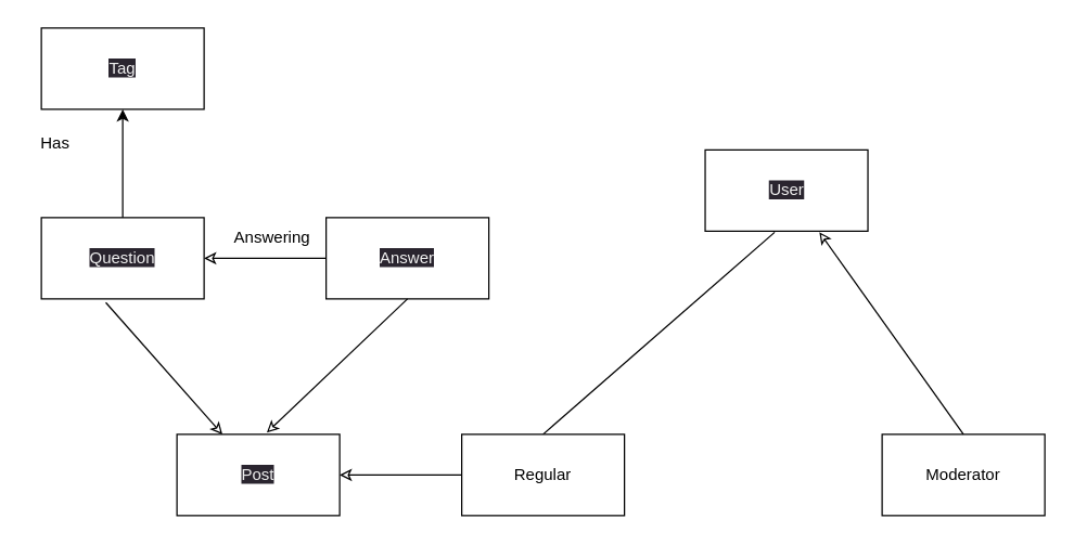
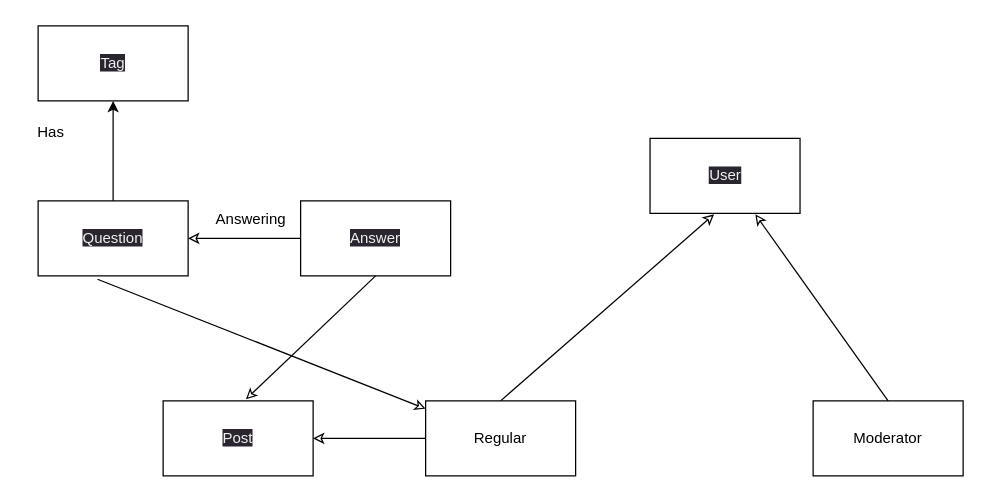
- <mxCell id="3" style="edgeStyle=none;html=1;entryX=0.427;entryY=1.013;entryDx=0;entryDy=0;entryPerimeter=0;endArrow=none;endFill=0;exitX=0.5;exitY=0;exitDx=0;exitDy=0;" edge="1" parent="1" source="5" target="2"><mxGeometry relative="1" as="geometry"><mxPoint x="469.999" y="270" as="sourcePoint" /></mxGeometry></mxCell>
+ <mxCell id="3" style="edgeStyle=none;html=1;entryX=0.427;entryY=1.013;entryDx=0;entryDy=0;entryPerimeter=0;endArrow=classic;endFill=0;exitX=0.5;exitY=0;exitDx=0;exitDy=0;" edge="1" parent="1" source="5" target="2"><mxGeometry relative="1" as="geometry"><mxPoint x="469.999" y="270" as="sourcePoint" /></mxGeometry></mxCell>
- <mxCell id="17" style="edgeStyle=none;html=1;endArrow=classic;endFill=0;exitX=0.396;exitY=1.045;exitDx=0;exitDy=0;exitPerimeter=0;" edge="1" parent="1" source="8" target="15"><mxGeometry relative="1" as="geometry"><mxPoint x="80" y="240" as="sourcePoint" /><mxPoint x="20" y="308.56" as="targetPoint" /></mxGeometry></mxCell>
+ <mxCell id="17" style="edgeStyle=none;html=1;endArrow=classic;endFill=0;exitX=0.396;exitY=1.045;exitDx=0;exitDy=0;exitPerimeter=0;" edge="1" parent="1" source="8" target="5"><mxGeometry relative="1" as="geometry"><mxPoint x="80" y="240" as="sourcePoint" /><mxPoint x="20" y="308.56" as="targetPoint" /></mxGeometry></mxCell>
